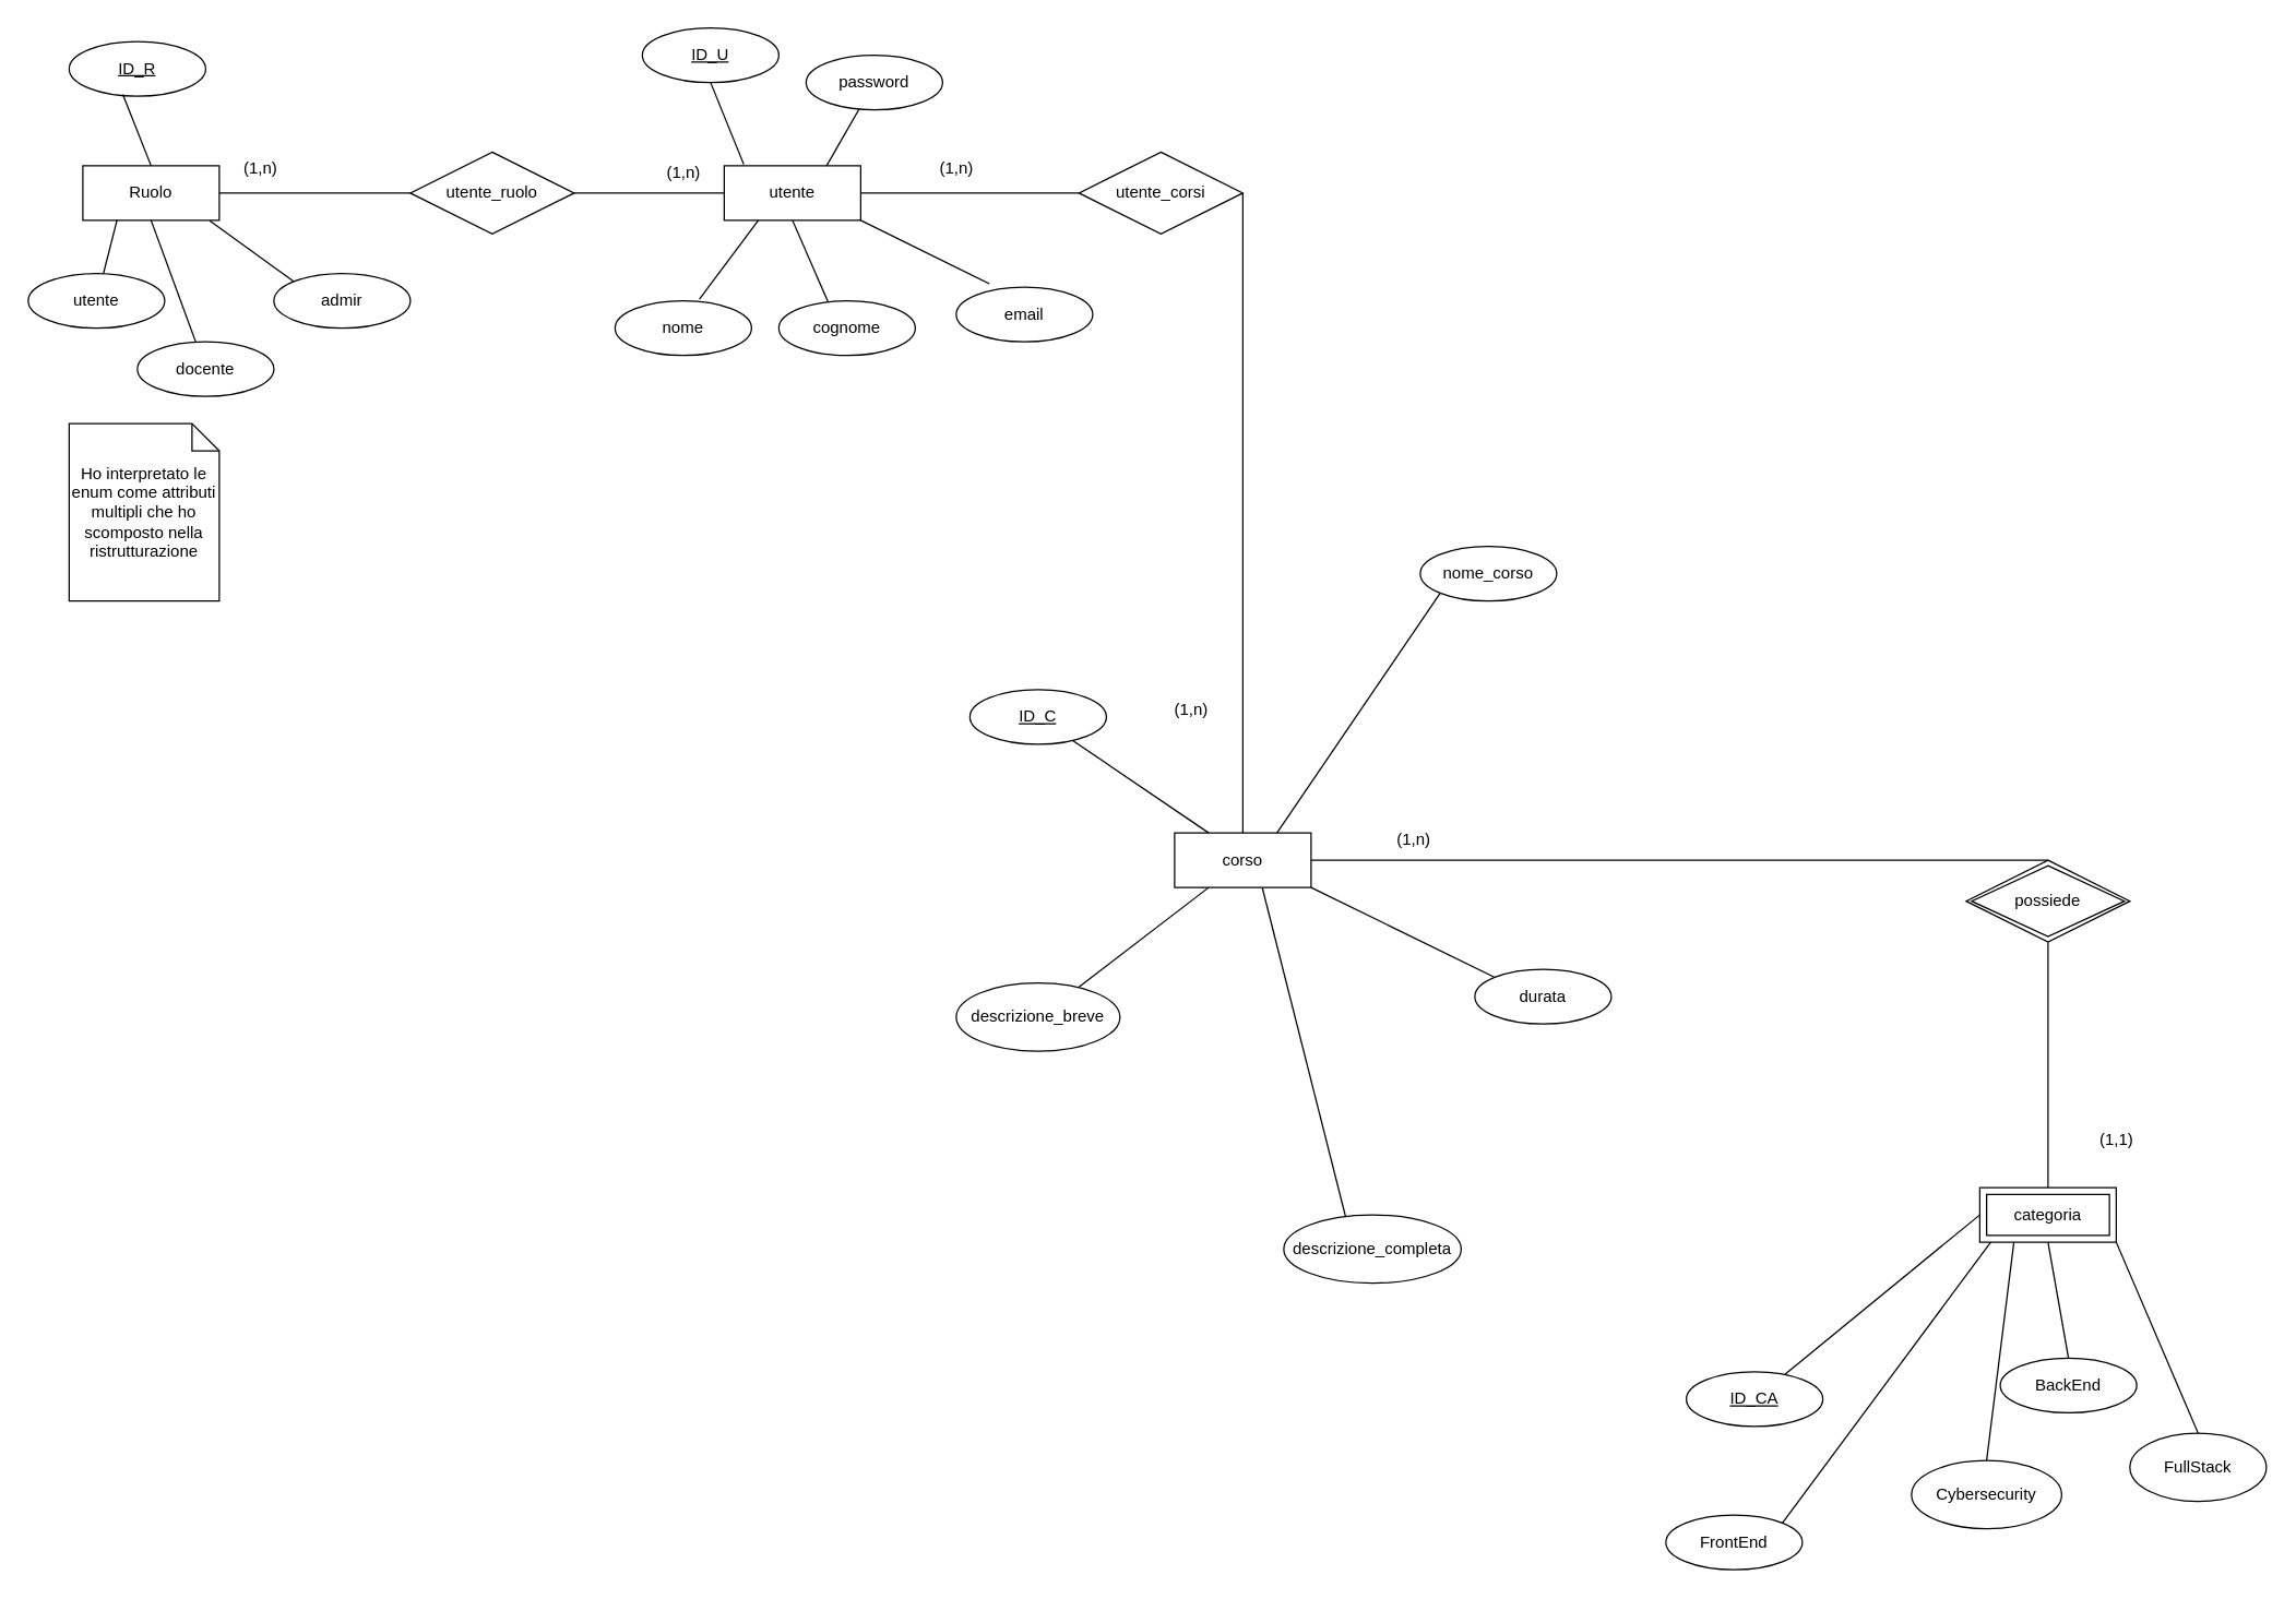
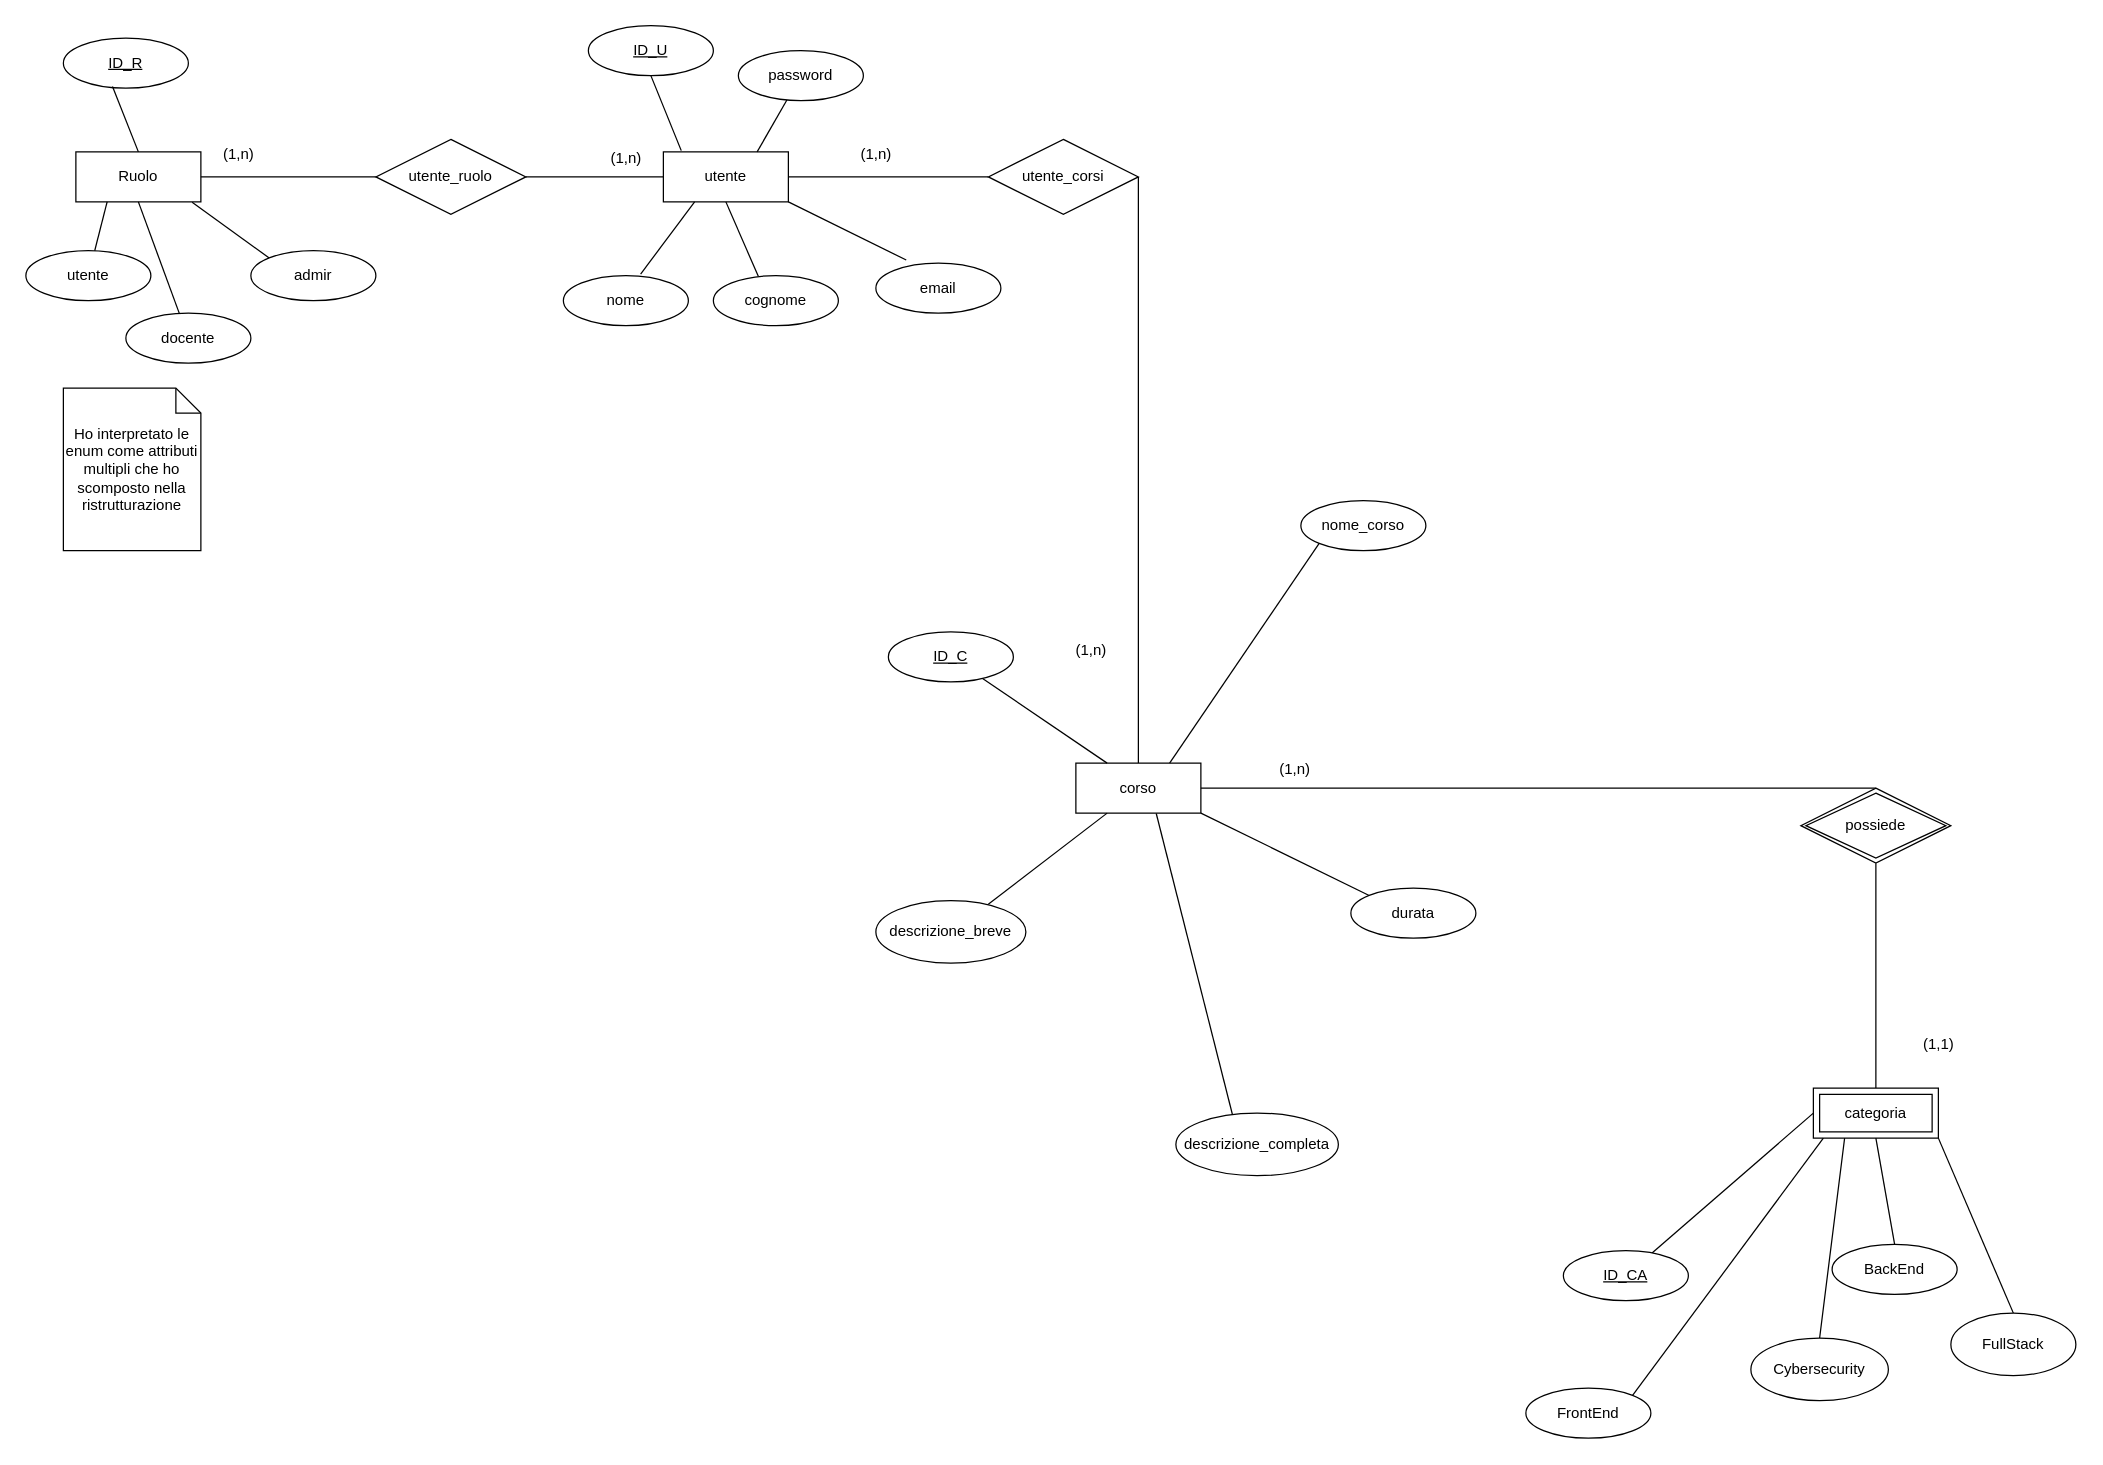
- <mxCell id="56" value="ID_CA" style="ellipse;whiteSpace=wrap;html=1;align=center;fontStyle=4;" vertex="1" parent="1"><mxGeometry x="1235" y="1005" width="100" height="40" as="geometry" /></mxCell>
+ <mxCell id="56" value="ID_CA" style="ellipse;whiteSpace=wrap;html=1;align=center;fontStyle=4;" vertex="1" parent="1"><mxGeometry x="1250" y="1000" width="100" height="40" as="geometry" /></mxCell>
